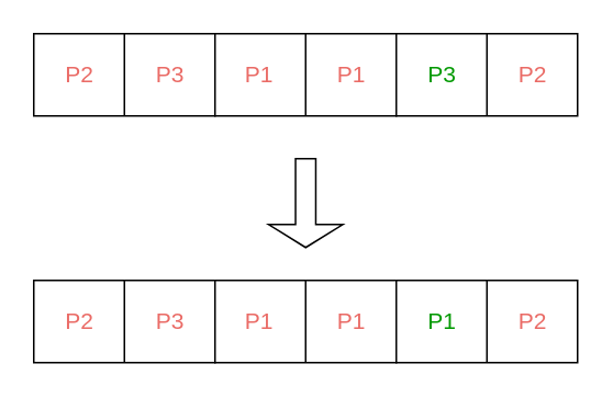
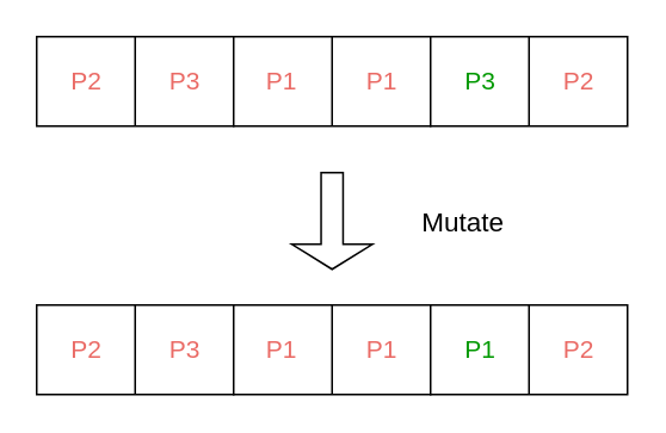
+ <mxCell id="12" value="&lt;font style=&quot;font-size: 15px;&quot;&gt;Mutate&lt;/font&gt;" style="text;html=1;strokeColor=none;fillColor=none;align=center;verticalAlign=middle;whiteSpace=wrap;rounded=0;" parent="1" vertex="1"><mxGeometry x="207.5" y="108" width="100.5" height="30" as="geometry" /></mxCell>
